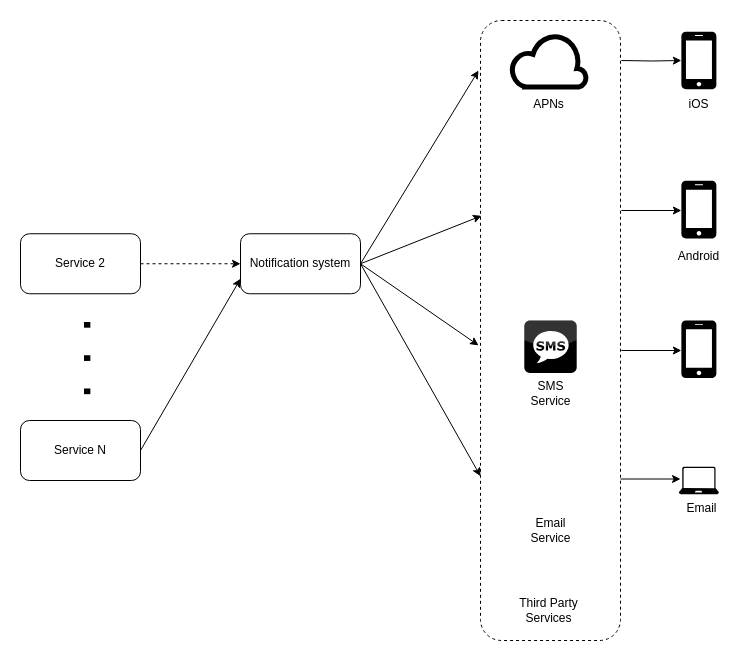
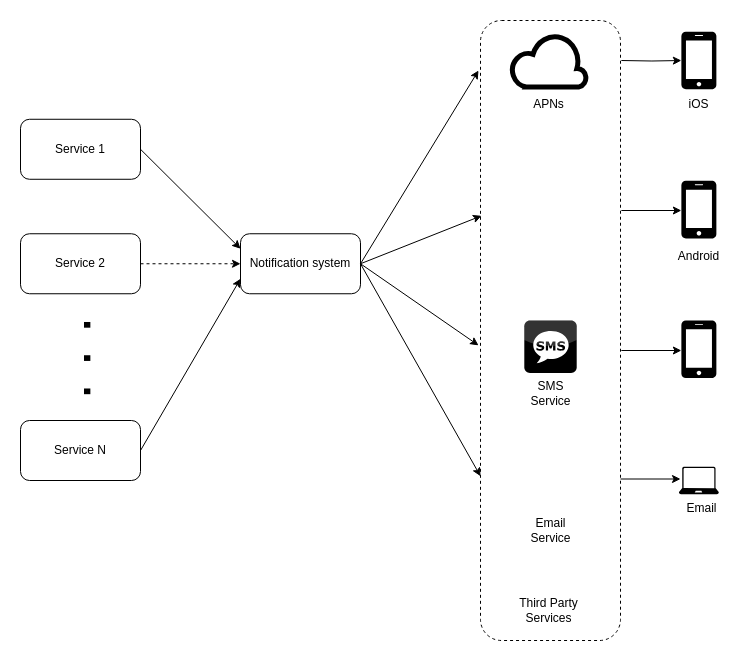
+ <mxCell id="23" value="Service 1" style="rounded=1;whiteSpace=wrap;html=1;" vertex="1" parent="1"><mxGeometry x="20" y="118.78" width="120" height="60" as="geometry" /></mxCell>
+ <mxCell id="22" style="rounded=0;orthogonalLoop=1;jettySize=auto;html=1;exitX=1;exitY=0.5;exitDx=0;exitDy=0;entryX=0;entryY=0.25;entryDx=0;entryDy=0;" edge="1" parent="1" source="23" target="29"><mxGeometry relative="1" as="geometry" /></mxCell>
